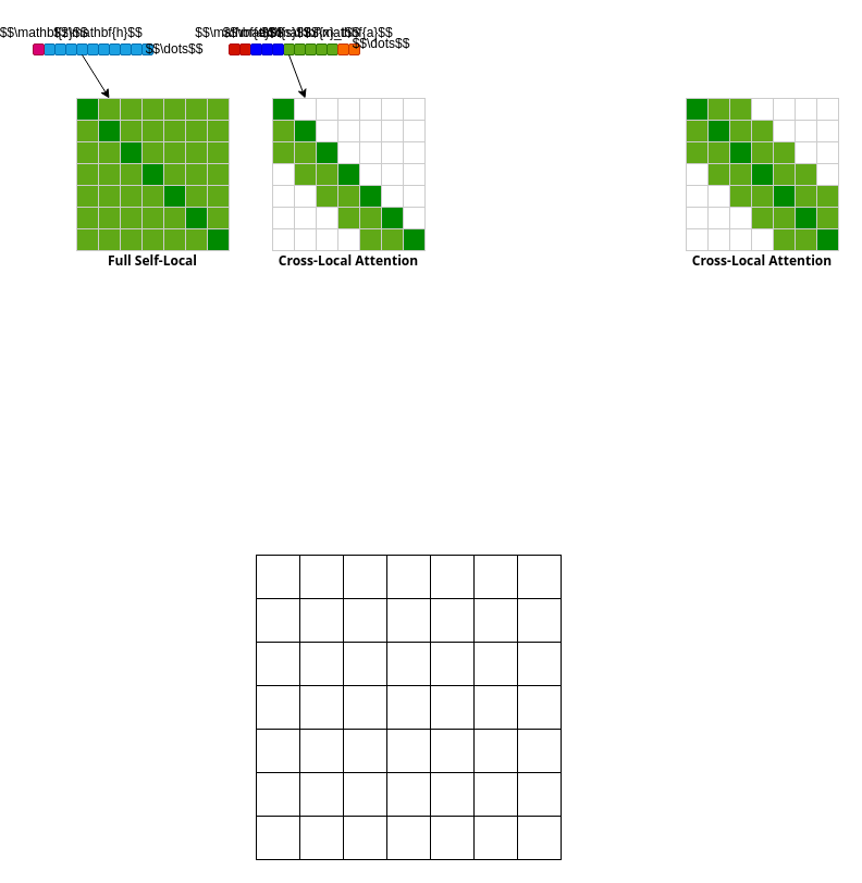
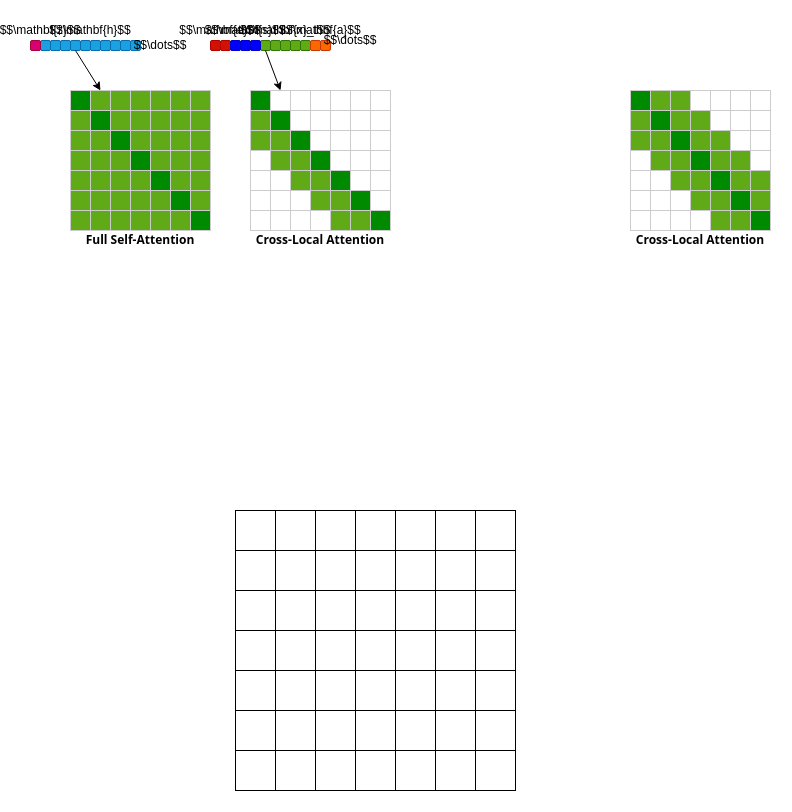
- <mxCell id="100" value="Full Self-Local" style="text;html=1;align=center;verticalAlign=middle;whiteSpace=wrap;rounded=0;fontFamily=Segoe UI;fontStyle=1" vertex="1" parent="1"><mxGeometry x="60" y="230" width="140" height="20" as="geometry" /></mxCell>
+ <mxCell id="100" value="Full Self-Attention" style="text;html=1;align=center;verticalAlign=middle;whiteSpace=wrap;rounded=0;fontFamily=Segoe UI;fontStyle=1" vertex="1" parent="1"><mxGeometry x="60" y="230" width="140" height="20" as="geometry" /></mxCell>
